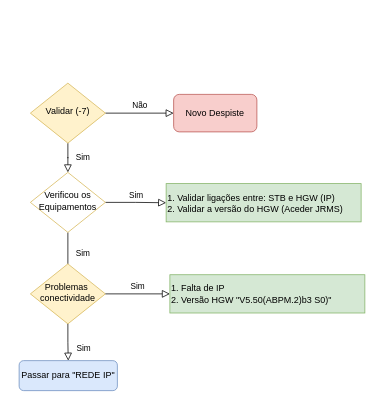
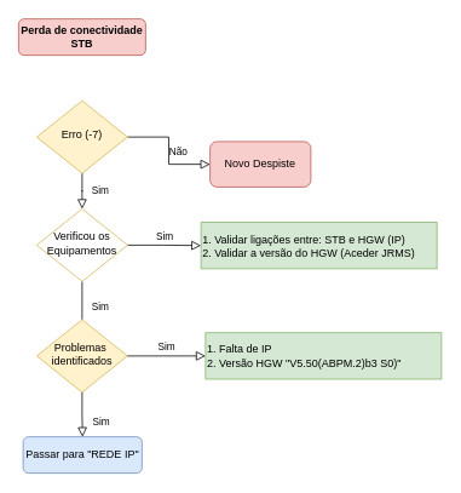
+ <mxCell id="2" value="Perda de conectividade&lt;br&gt;STB" style="rounded=1;whiteSpace=wrap;html=1;fontSize=12;glass=0;strokeWidth=1;shadow=0;fontStyle=1;fillColor=#f8cecc;strokeColor=#b85450;" parent="1" vertex="1"><mxGeometry x="20" y="20" width="140" height="40" as="geometry" /></mxCell>
- <mxCell id="5" value="Validar (-7)" style="rhombus;whiteSpace=wrap;html=1;shadow=0;fontFamily=Helvetica;fontSize=12;align=center;strokeWidth=1;spacing=6;spacingTop=-4;fillColor=#fff2cc;strokeColor=#d6b656;" parent="1" vertex="1"><mxGeometry x="40" y="110" width="100" height="80" as="geometry" /></mxCell>
+ <mxCell id="5" value="Erro (-7)" style="rhombus;whiteSpace=wrap;html=1;shadow=0;fontFamily=Helvetica;fontSize=12;align=center;strokeWidth=1;spacing=6;spacingTop=-4;fillColor=#fff2cc;strokeColor=#d6b656;" parent="1" vertex="1"><mxGeometry x="40" y="110" width="100" height="80" as="geometry" /></mxCell>
- <mxCell id="6" value="Novo Despiste" style="rounded=1;whiteSpace=wrap;html=1;fontSize=12;glass=0;strokeWidth=1;shadow=0;fillColor=#f8cecc;strokeColor=#b85450;" parent="1" vertex="1"><mxGeometry x="231" y="125" width="111" height="50" as="geometry" /></mxCell>
+ <mxCell id="6" value="Novo Despiste" style="rounded=1;whiteSpace=wrap;html=1;fontSize=12;glass=0;strokeWidth=1;shadow=0;fillColor=#f8cecc;strokeColor=#b85450;" parent="1" vertex="1"><mxGeometry x="231" y="155" width="111" height="50" as="geometry" /></mxCell>
- <mxCell id="12" value="Problemas&amp;nbsp;&lt;br&gt;conectividade" style="rhombus;whiteSpace=wrap;html=1;shadow=0;fontFamily=Helvetica;fontSize=12;align=center;strokeWidth=1;spacing=6;spacingTop=-4;fillColor=#fff2cc;strokeColor=#d6b656;" vertex="1" parent="1"><mxGeometry x="40" y="351" width="100" height="80" as="geometry" /></mxCell>
+ <mxCell id="12" value="Problemas&amp;nbsp;&lt;br&gt;identificados" style="rhombus;whiteSpace=wrap;html=1;shadow=0;fontFamily=Helvetica;fontSize=12;align=center;strokeWidth=1;spacing=6;spacingTop=-4;fillColor=#fff2cc;strokeColor=#d6b656;" vertex="1" parent="1"><mxGeometry x="40" y="351" width="100" height="80" as="geometry" /></mxCell>
